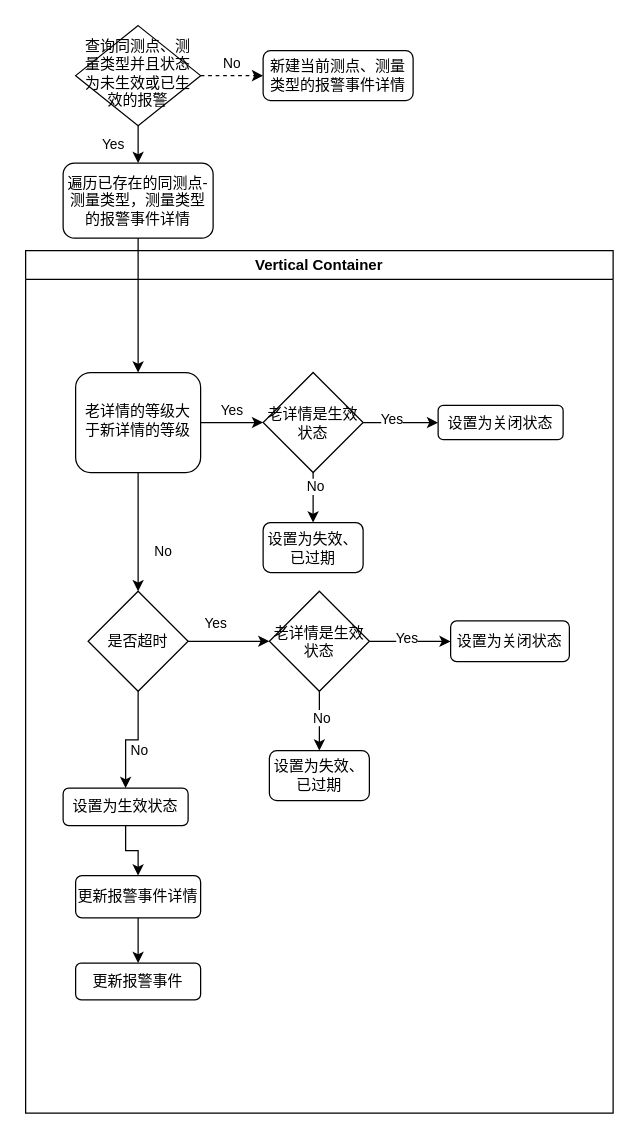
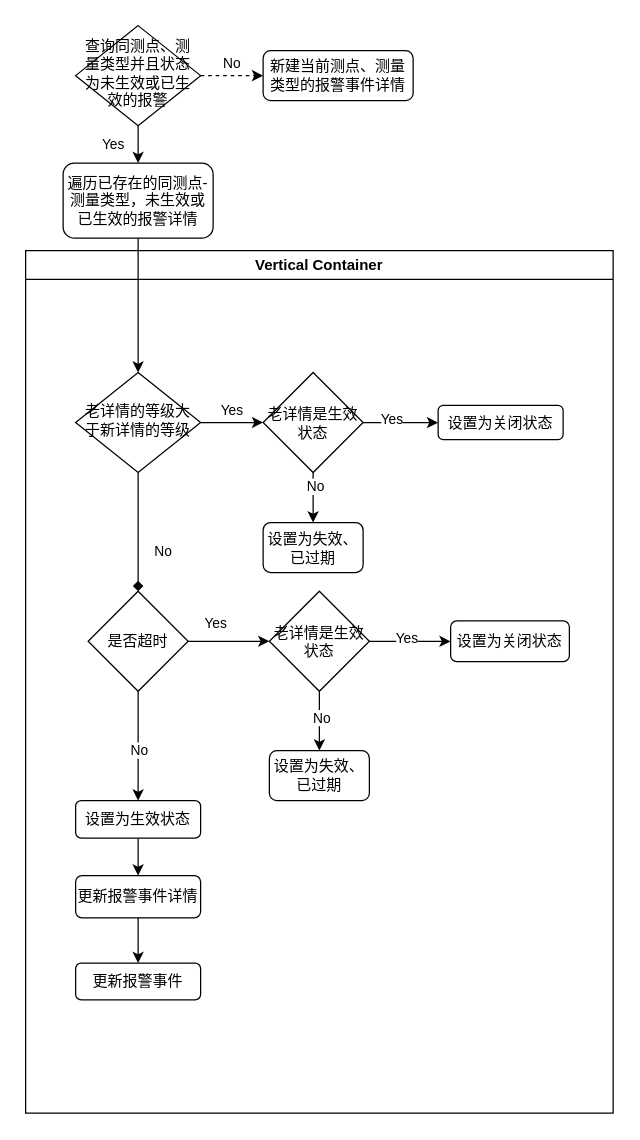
- <mxCell id="6" value="遍历已存在的同测点-测量类型，测量类型的报警事件详情" style="rounded=1;whiteSpace=wrap;html=1;" vertex="1" parent="1"><mxGeometry x="50" y="130" width="120" height="60" as="geometry" /></mxCell>
+ <mxCell id="6" value="遍历已存在的同测点-测量类型，未生效或已生效的报警详情" style="rounded=1;whiteSpace=wrap;html=1;" vertex="1" parent="1"><mxGeometry x="50" y="130" width="120" height="60" as="geometry" /></mxCell>
- <mxCell id="8" value="老详情的等级大于新详情的等级" style="whiteSpace=wrap;html=1;shadow=0;fontFamily=Helvetica;fontSize=12;align=center;strokeWidth=1;spacing=6;spacingTop=-4;rounded=1;" parent="7" vertex="1"><mxGeometry x="40" y="97.5" width="100" height="80" as="geometry" /></mxCell>
+ <mxCell id="8" value="老详情的等级大于新详情的等级" style="rhombus;whiteSpace=wrap;html=1;shadow=0;fontFamily=Helvetica;fontSize=12;align=center;strokeWidth=1;spacing=6;spacingTop=-4;" parent="7" vertex="1"><mxGeometry x="40" y="97.5" width="100" height="80" as="geometry" /></mxCell>
- <mxCell id="20" value="No" style="rounded=0;html=1;jettySize=auto;orthogonalLoop=1;fontSize=11;endArrow=classic;endFill=1;strokeWidth=1;shadow=0;labelBackgroundColor=none;edgeStyle=orthogonalEdgeStyle;" parent="7" source="8" target="19" edge="1"><mxGeometry x="0.333" y="20" relative="1" as="geometry"><mxPoint as="offset" /><mxPoint x="90" y="227.5" as="targetPoint" /></mxGeometry></mxCell>
+ <mxCell id="20" value="No" style="rounded=0;html=1;jettySize=auto;orthogonalLoop=1;fontSize=11;endArrow=diamond;endFill=1;strokeWidth=1;shadow=0;labelBackgroundColor=none;edgeStyle=orthogonalEdgeStyle;" parent="7" source="8" target="19" edge="1"><mxGeometry x="0.333" y="20" relative="1" as="geometry"><mxPoint as="offset" /><mxPoint x="90" y="227.5" as="targetPoint" /></mxGeometry></mxCell>
- <mxCell id="31" value="设置为生效状态" style="rounded=1;whiteSpace=wrap;html=1;" vertex="1" parent="7"><mxGeometry x="30" y="430" width="100" height="30" as="geometry" /></mxCell>
+ <mxCell id="31" value="设置为生效状态" style="rounded=1;whiteSpace=wrap;html=1;" vertex="1" parent="7"><mxGeometry x="40" y="440" width="100" height="30" as="geometry" /></mxCell>
